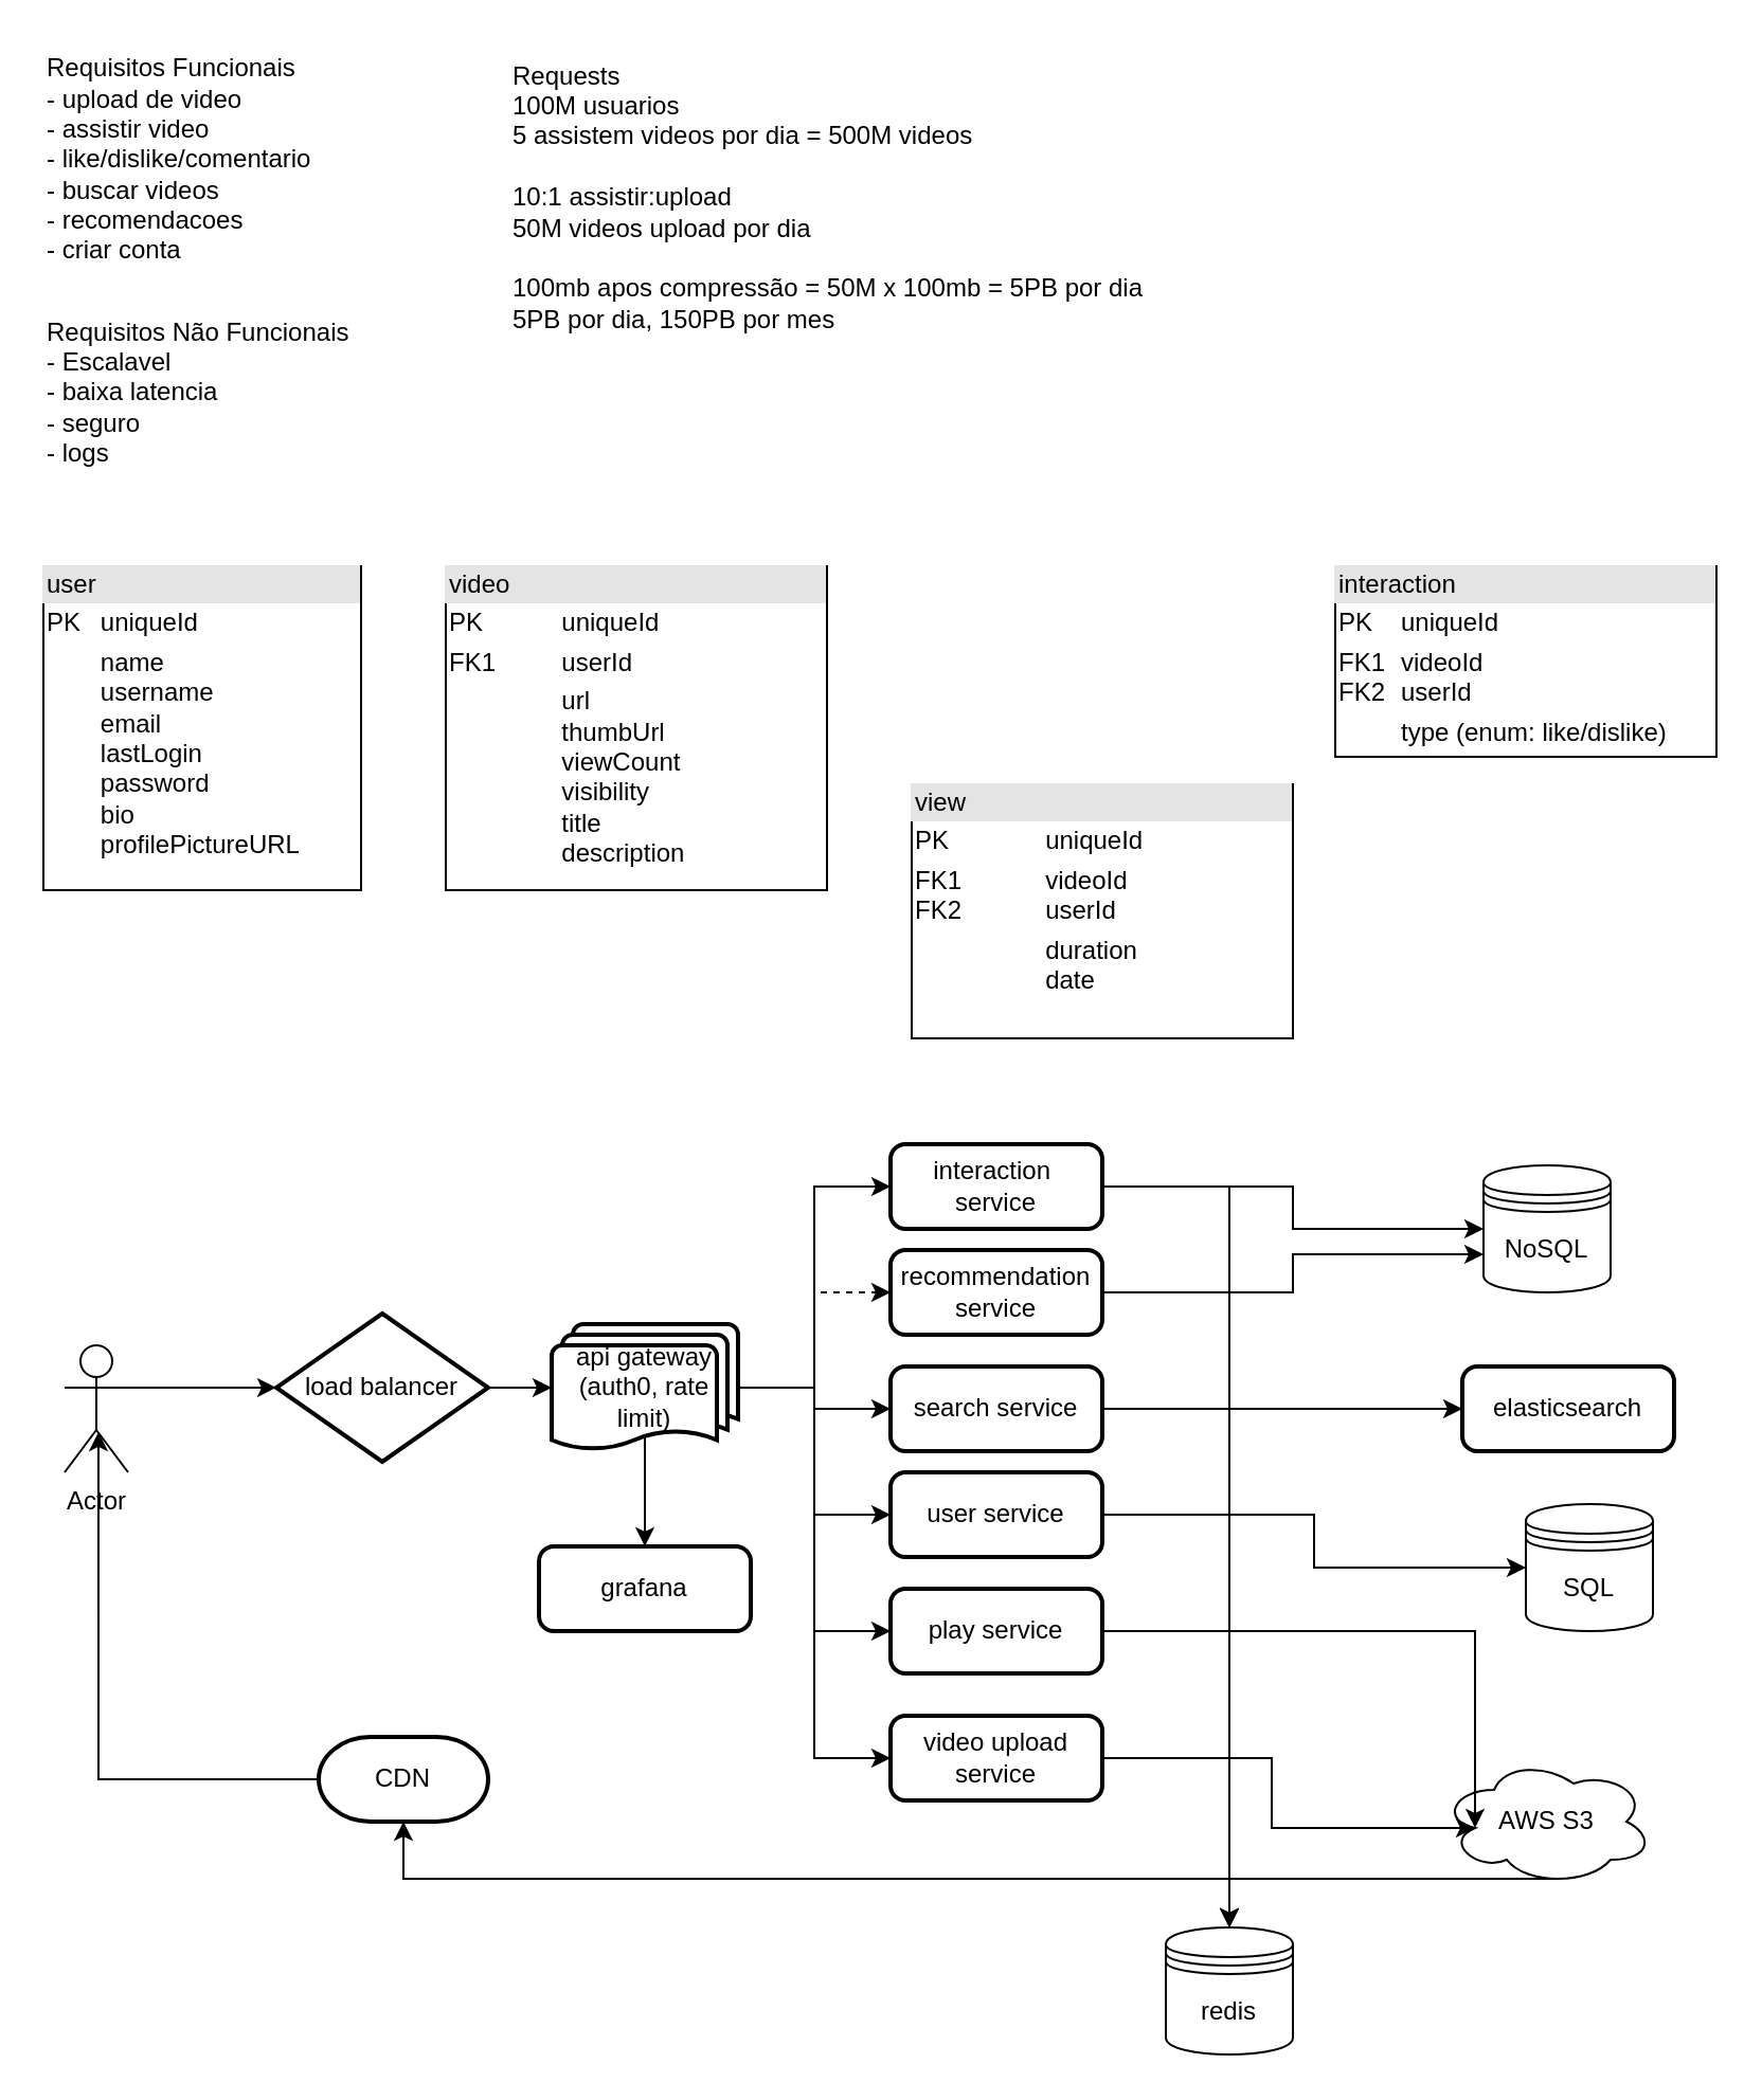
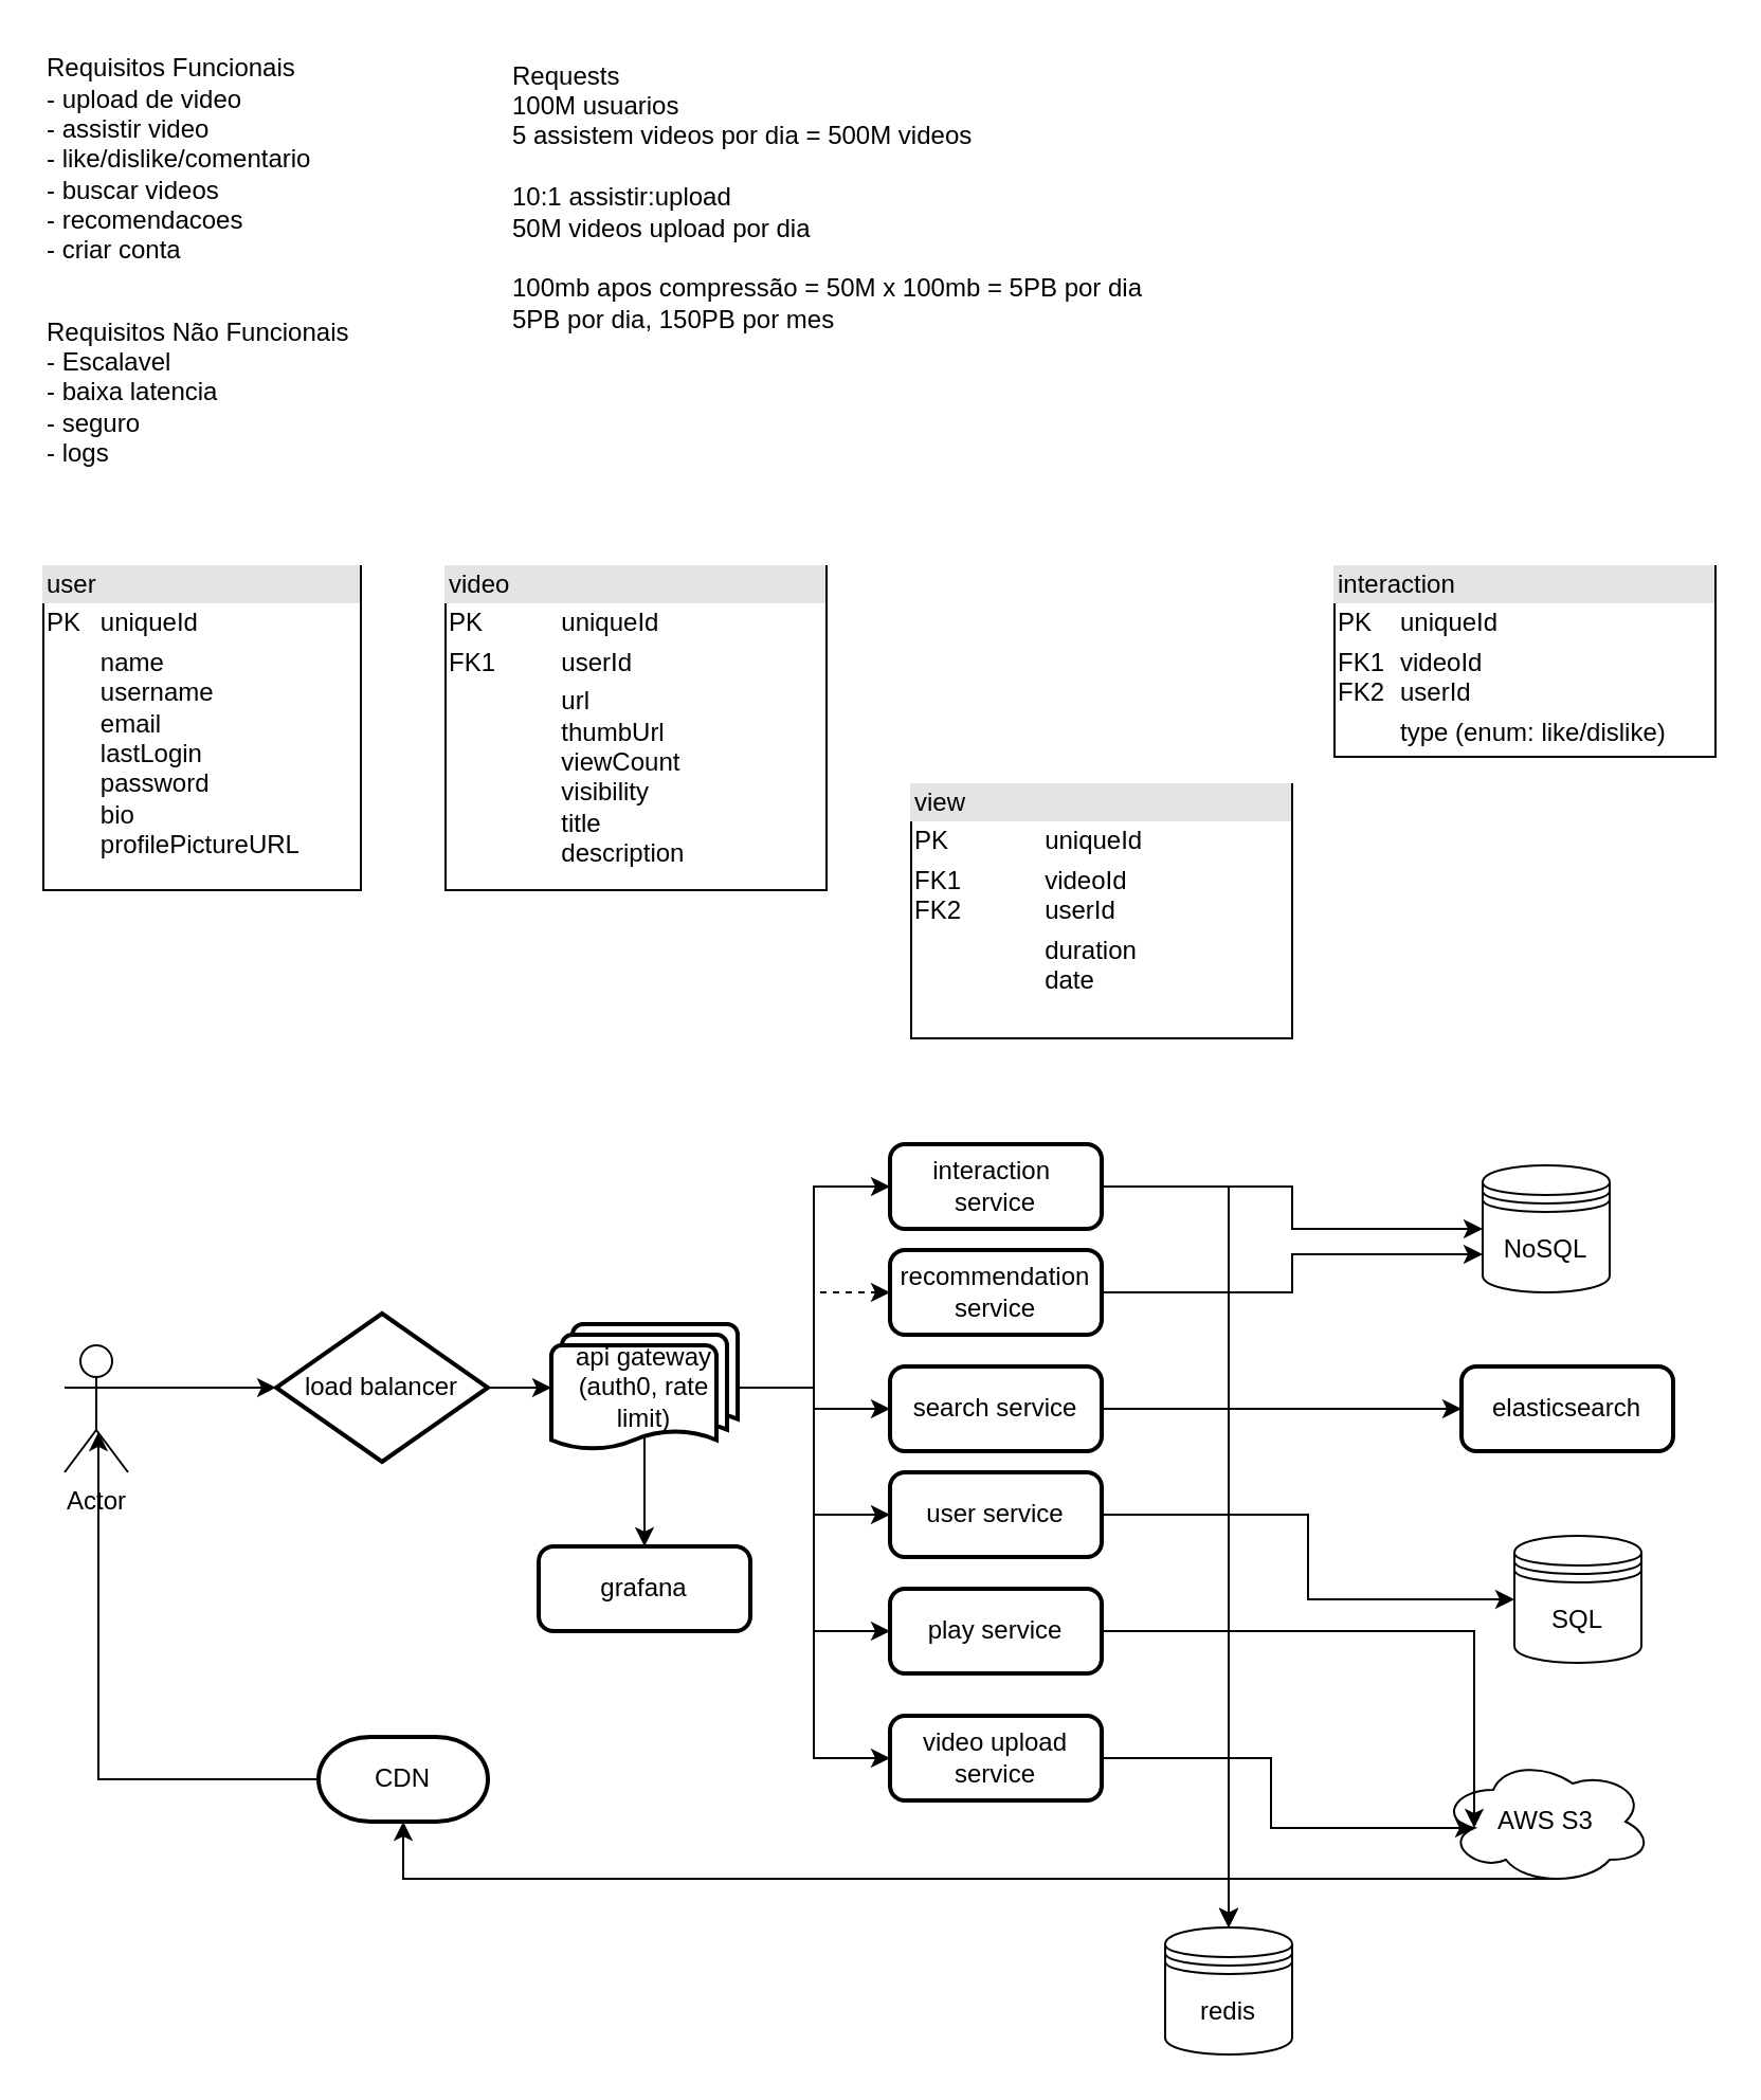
- <mxCell id="42" value="SQL" style="shape=datastore;whiteSpace=wrap;html=1;" parent="1" vertex="1"><mxGeometry x="720" y="710" width="60" height="60" as="geometry" /></mxCell>
+ <mxCell id="42" value="SQL" style="shape=datastore;whiteSpace=wrap;html=1;" parent="1" vertex="1"><mxGeometry x="715" y="725" width="60" height="60" as="geometry" /></mxCell>
